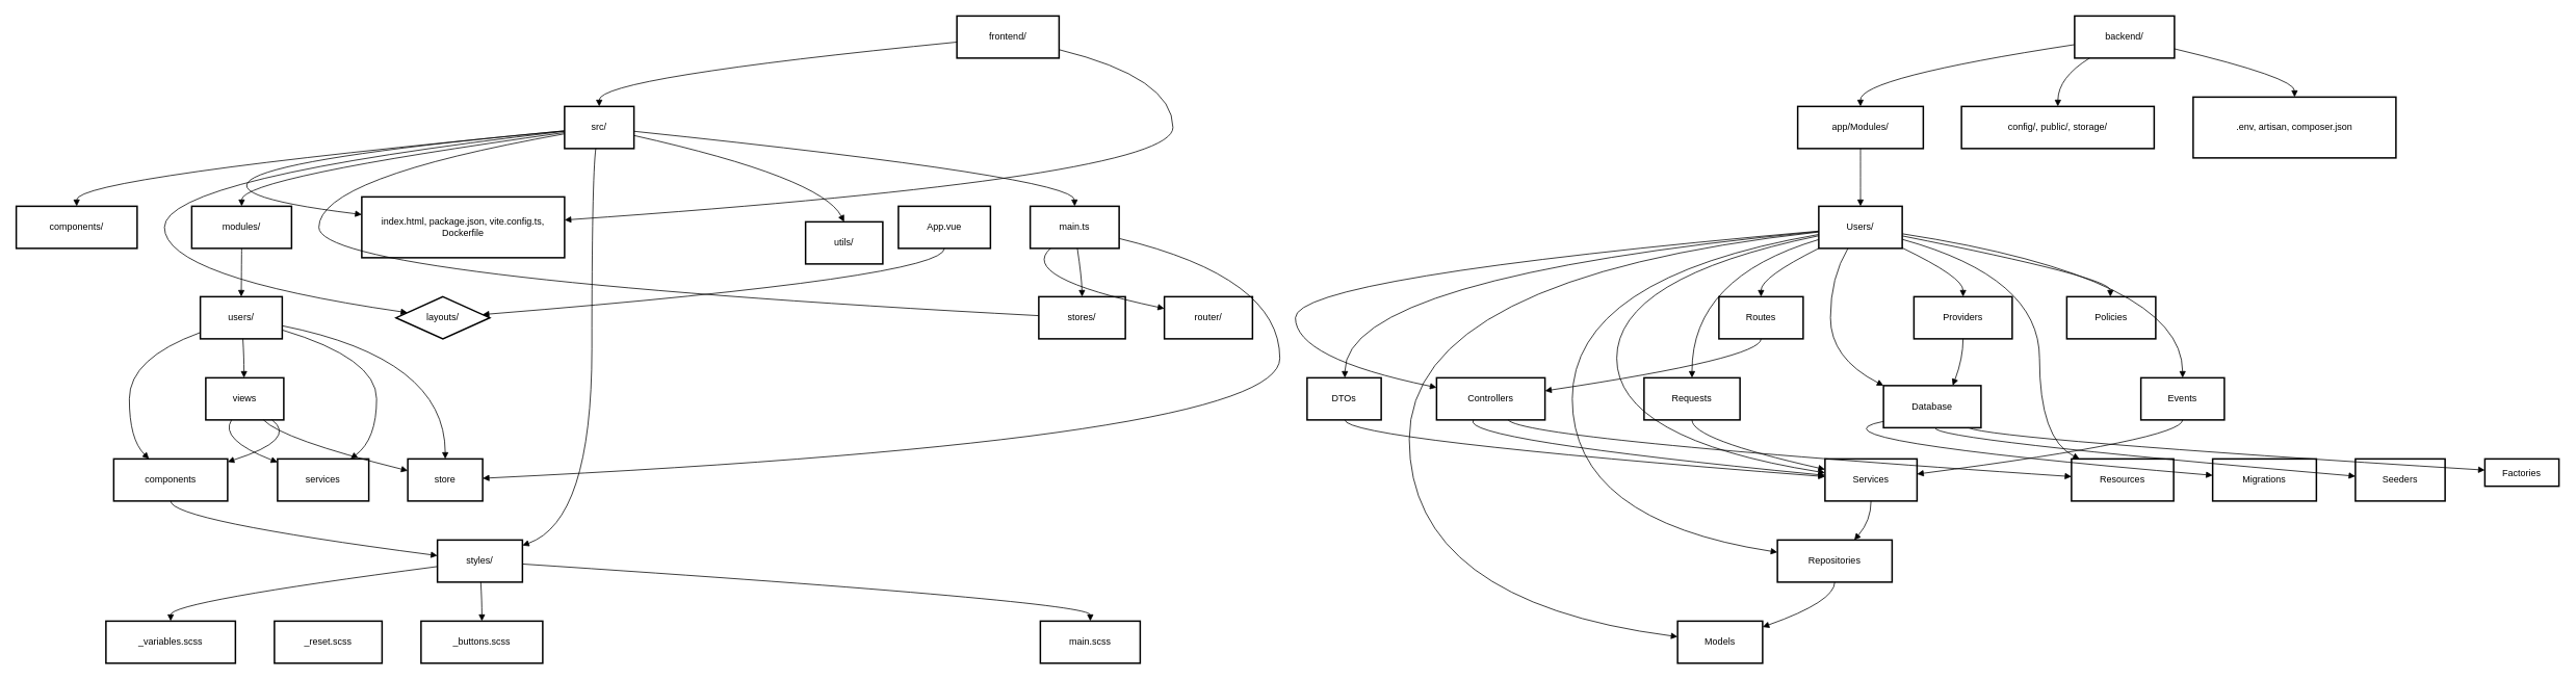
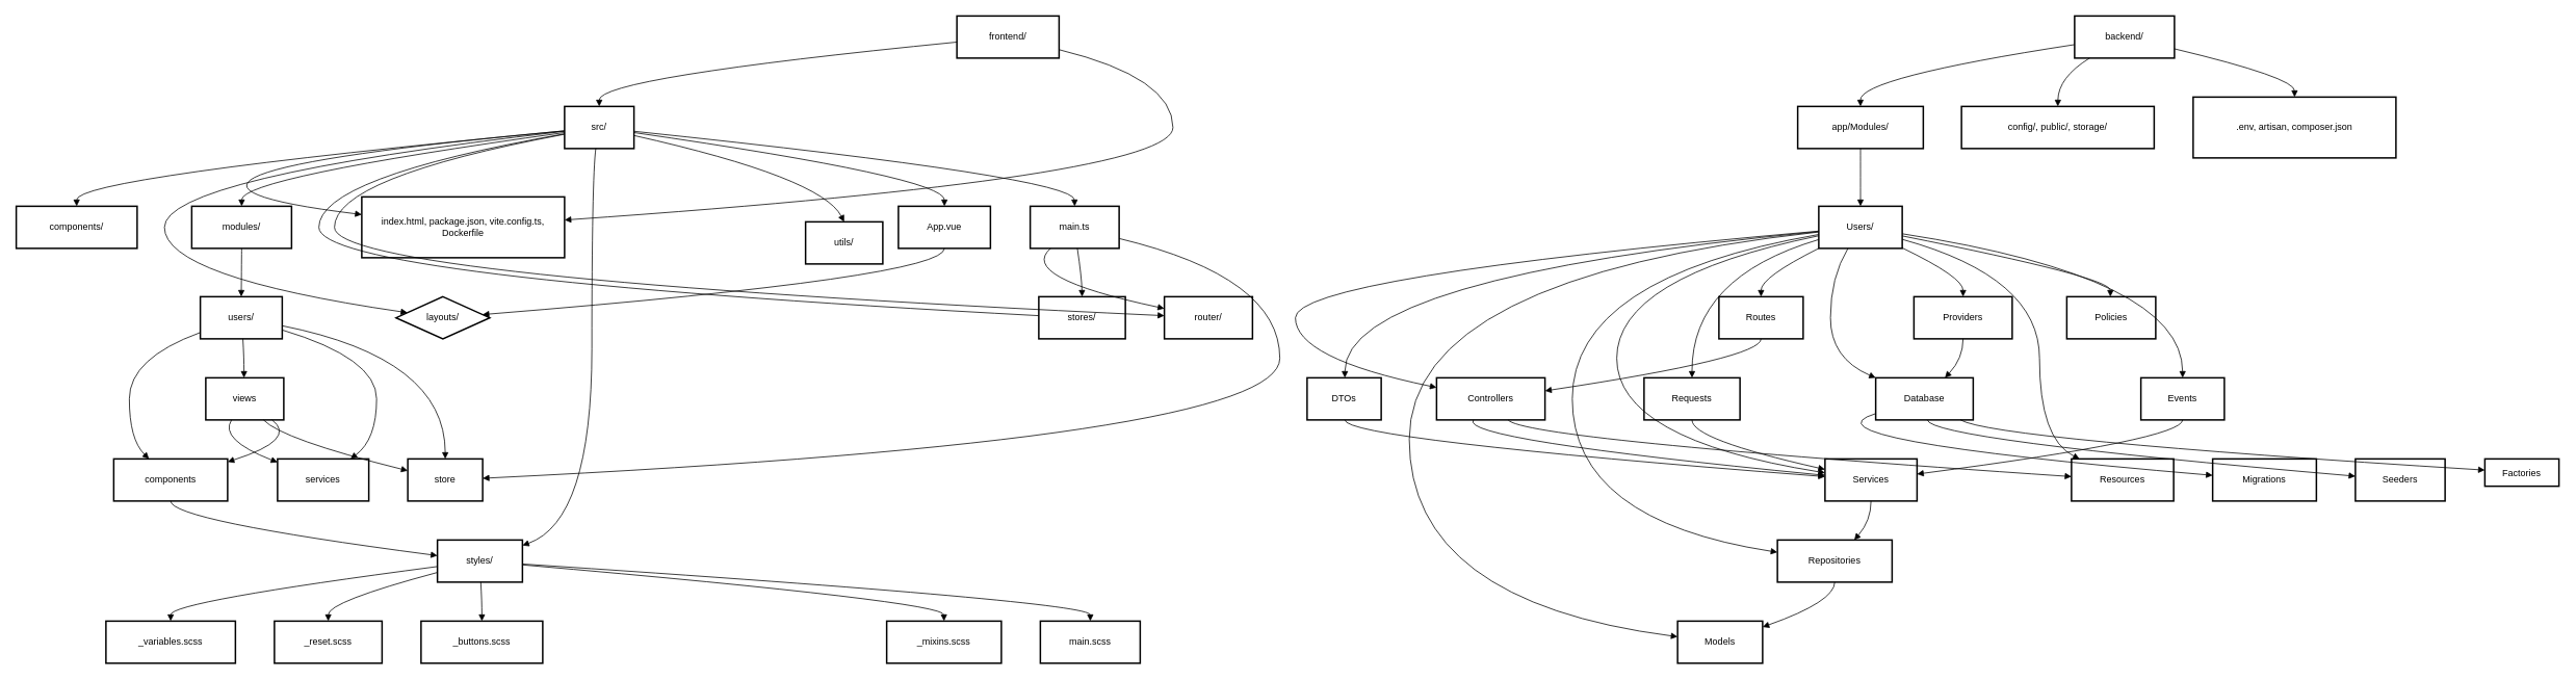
+ <mxCell id="82" value="" style="curved=1;startArrow=none;endArrow=block;exitX=1;exitY=0.62;entryX=0.5;entryY=0;rounded=0;" edge="1" parent="1" source="23" target="42"><mxGeometry relative="1" as="geometry"><Array as="points"><mxPoint x="1210" y="227" /></Array></mxGeometry></mxCell>
+ <mxCell id="74" value="" style="curved=1;startArrow=none;endArrow=block;exitX=0;exitY=0.66;entryX=0;entryY=0.45;rounded=0;" edge="1" parent="1" source="23" target="34"><mxGeometry relative="1" as="geometry"><Array as="points"><mxPoint x="428" y="227" /><mxPoint x="428" y="355" /></Array></mxGeometry></mxCell>
- <mxCell id="12" value="Database" style="whiteSpace=wrap;strokeWidth=2;" vertex="1" parent="1"><mxGeometry x="2414" y="494" width="125" height="54" as="geometry" /></mxCell>
+ <mxCell id="12" value="Database" style="whiteSpace=wrap;strokeWidth=2;" vertex="1" parent="1"><mxGeometry x="2404" y="484" width="125" height="54" as="geometry" /></mxCell>
+ <mxCell id="79" value="" style="curved=1;startArrow=none;endArrow=block;exitX=1;exitY=0.59;entryX=0.5;entryY=0;rounded=0;" edge="1" parent="1" source="35" target="39"><mxGeometry relative="1" as="geometry"><Array as="points"><mxPoint x="1209" y="771" /></Array></mxGeometry></mxCell>
+ <mxCell id="77" value="" style="curved=1;startArrow=none;endArrow=block;exitX=0;exitY=0.77;entryX=0.5;entryY=0;rounded=0;" edge="1" parent="1" source="35" target="37"><mxGeometry relative="1" as="geometry"><Array as="points"><mxPoint x="420" y="771" /></Array></mxGeometry></mxCell>
+ <mxCell id="39" value="_mixins.scss" style="whiteSpace=wrap;strokeWidth=2;" vertex="1" parent="1"><mxGeometry x="1136" y="796" width="147" height="54" as="geometry" /></mxCell>
